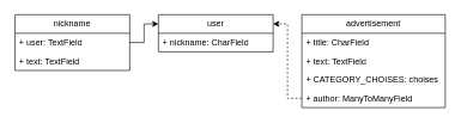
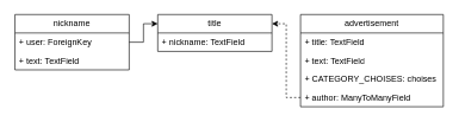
- <mxCell id="7" value="user" style="swimlane;fontStyle=0;childLayout=stackLayout;horizontal=1;startSize=26;fillColor=none;horizontalStack=0;resizeParent=1;resizeParentMax=0;resizeLast=0;collapsible=1;marginBottom=0;whiteSpace=wrap;html=1;" vertex="1" parent="1"><mxGeometry x="220" y="20" width="160" height="52" as="geometry" /></mxCell>
+ <mxCell id="7" value="title" style="swimlane;fontStyle=0;childLayout=stackLayout;horizontal=1;startSize=26;fillColor=none;horizontalStack=0;resizeParent=1;resizeParentMax=0;resizeLast=0;collapsible=1;marginBottom=0;whiteSpace=wrap;html=1;" vertex="1" parent="1"><mxGeometry x="220" y="20" width="160" height="52" as="geometry" /></mxCell>
- <mxCell id="10" value="+ user: TextField" style="text;strokeColor=none;fillColor=none;align=left;verticalAlign=top;spacingLeft=4;spacingRight=4;overflow=hidden;rotatable=0;points=[[0,0.5],[1,0.5]];portConstraint=eastwest;whiteSpace=wrap;html=1;" vertex="1" parent="9"><mxGeometry y="26" width="160" height="26" as="geometry" /></mxCell>
+ <mxCell id="10" value="+ user: ForeignKey" style="text;strokeColor=none;fillColor=none;align=left;verticalAlign=top;spacingLeft=4;spacingRight=4;overflow=hidden;rotatable=0;points=[[0,0.5],[1,0.5]];portConstraint=eastwest;whiteSpace=wrap;html=1;" vertex="1" parent="9"><mxGeometry y="26" width="160" height="26" as="geometry" /></mxCell>
- <mxCell id="8" value="+ nickname: CharField" style="text;strokeColor=none;fillColor=none;align=left;verticalAlign=top;spacingLeft=4;spacingRight=4;overflow=hidden;rotatable=0;points=[[0,0.5],[1,0.5]];portConstraint=eastwest;whiteSpace=wrap;html=1;" vertex="1" parent="7"><mxGeometry y="26" width="160" height="26" as="geometry" /></mxCell>
+ <mxCell id="8" value="+ nickname: TextField" style="text;strokeColor=none;fillColor=none;align=left;verticalAlign=top;spacingLeft=4;spacingRight=4;overflow=hidden;rotatable=0;points=[[0,0.5],[1,0.5]];portConstraint=eastwest;whiteSpace=wrap;html=1;" vertex="1" parent="7"><mxGeometry y="26" width="160" height="26" as="geometry" /></mxCell>
- <mxCell id="3" value="+ title:&amp;nbsp;CharField" style="text;strokeColor=none;fillColor=none;align=left;verticalAlign=top;spacingLeft=4;spacingRight=4;overflow=hidden;rotatable=0;points=[[0,0.5],[1,0.5]];portConstraint=eastwest;whiteSpace=wrap;html=1;" vertex="1" parent="2"><mxGeometry y="26" width="200" height="26" as="geometry" /></mxCell>
+ <mxCell id="3" value="+ title:&amp;nbsp;TextField" style="text;strokeColor=none;fillColor=none;align=left;verticalAlign=top;spacingLeft=4;spacingRight=4;overflow=hidden;rotatable=0;points=[[0,0.5],[1,0.5]];portConstraint=eastwest;whiteSpace=wrap;html=1;" vertex="1" parent="2"><mxGeometry y="26" width="200" height="26" as="geometry" /></mxCell>
